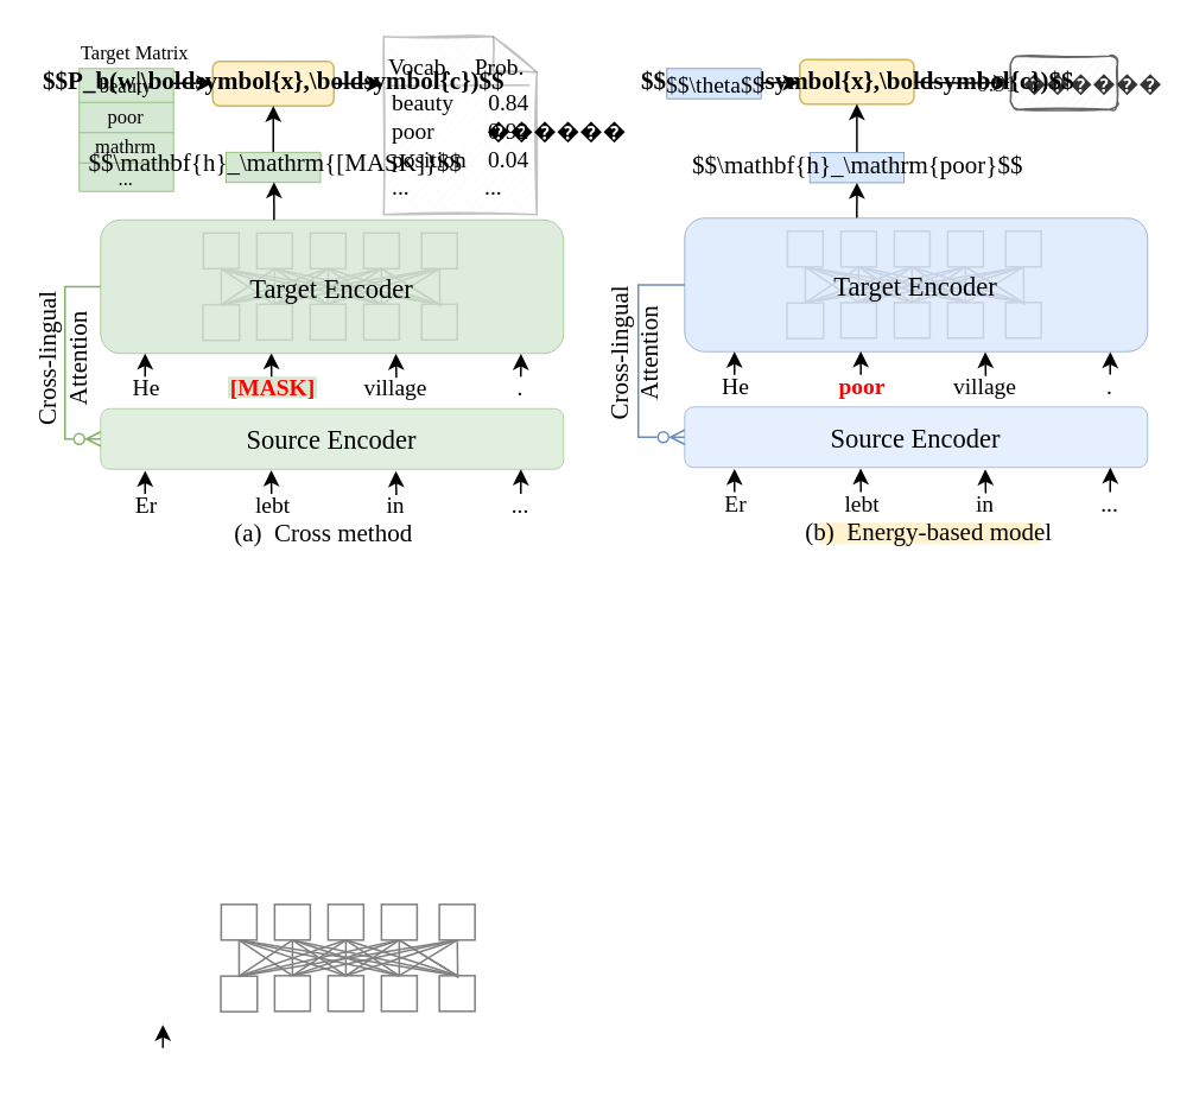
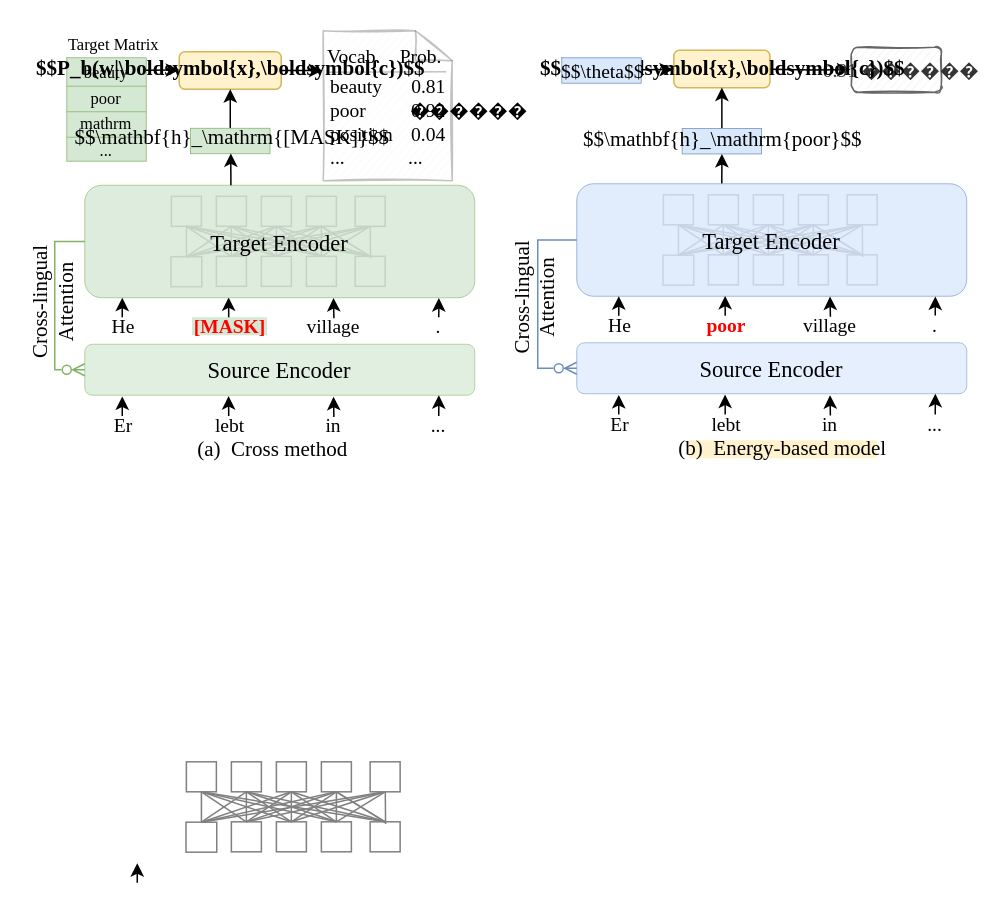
- <mxCell id="125" value="&lt;font color=&quot;#000000&quot; style=&quot;font-size: 13px;&quot;&gt;beauty&lt;/font&gt;&lt;font color=&quot;#b3b3b3&quot; style=&quot;font-size: 13px;&quot;&gt;&amp;nbsp;&lt;/font&gt;&lt;font color=&quot;#000000&quot; style=&quot;font-size: 13px;&quot;&gt;&amp;nbsp; &amp;nbsp; &amp;nbsp;0.84&lt;/font&gt;&lt;font style=&quot;font-size: 13px;&quot; color=&quot;#000000&quot;&gt;&lt;br style=&quot;font-size: 13px;&quot;&gt;poor&amp;nbsp; &amp;nbsp; &amp;nbsp; &amp;nbsp; &amp;nbsp;&amp;nbsp;&lt;/font&gt;&lt;br style=&quot;font-size: 13px;&quot;&gt;&lt;font color=&quot;#000000&quot; style=&quot;font-size: 13px;&quot;&gt;position&amp;nbsp; &amp;nbsp;&amp;nbsp;&lt;br style=&quot;font-size: 13px;&quot;&gt;...&amp;nbsp; &amp;nbsp; &amp;nbsp; &amp;nbsp; &amp;nbsp; &amp;nbsp; &amp;nbsp;...&lt;br style=&quot;font-size: 13px;&quot;&gt;&lt;/font&gt;" style="rounded=0;whiteSpace=wrap;html=1;labelBorderColor=none;strokeColor=none;strokeWidth=1;fontFamily=Times New Roman;fontSize=13;fontColor=#FF0000;fillColor=none;opacity=80;align=left;" parent="1" vertex="1"><mxGeometry x="218" y="51.5" width="83" height="58" as="geometry" /></mxCell>
+ <mxCell id="125" value="&lt;font color=&quot;#000000&quot; style=&quot;font-size: 13px;&quot;&gt;beauty&lt;/font&gt;&lt;font color=&quot;#b3b3b3&quot; style=&quot;font-size: 13px;&quot;&gt;&amp;nbsp;&lt;/font&gt;&lt;font color=&quot;#000000&quot; style=&quot;font-size: 13px;&quot;&gt;&amp;nbsp; &amp;nbsp; &amp;nbsp;0.81&lt;/font&gt;&lt;font style=&quot;font-size: 13px;&quot; color=&quot;#000000&quot;&gt;&lt;br style=&quot;font-size: 13px;&quot;&gt;poor&amp;nbsp; &amp;nbsp; &amp;nbsp; &amp;nbsp; &amp;nbsp;&amp;nbsp;&lt;/font&gt;&lt;br style=&quot;font-size: 13px;&quot;&gt;&lt;font color=&quot;#000000&quot; style=&quot;font-size: 13px;&quot;&gt;position&amp;nbsp; &amp;nbsp;&amp;nbsp;&lt;br style=&quot;font-size: 13px;&quot;&gt;...&amp;nbsp; &amp;nbsp; &amp;nbsp; &amp;nbsp; &amp;nbsp; &amp;nbsp; &amp;nbsp;...&lt;br style=&quot;font-size: 13px;&quot;&gt;&lt;/font&gt;" style="rounded=0;whiteSpace=wrap;html=1;labelBorderColor=none;strokeColor=none;strokeWidth=1;fontFamily=Times New Roman;fontSize=13;fontColor=#FF0000;fillColor=none;opacity=80;align=left;" parent="1" vertex="1"><mxGeometry x="218" y="51.5" width="83" height="58" as="geometry" /></mxCell>
